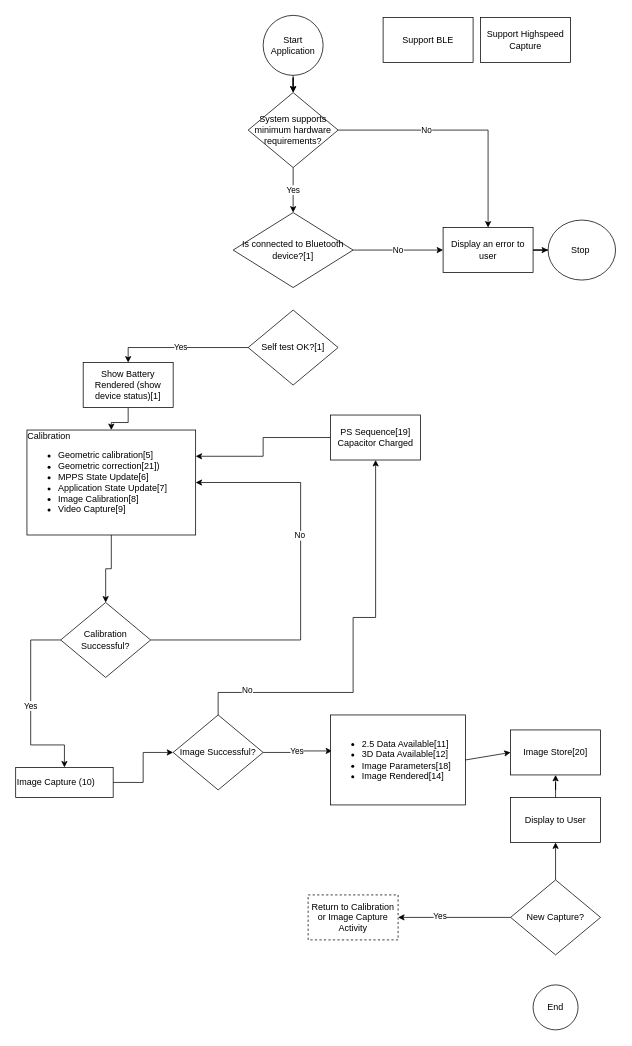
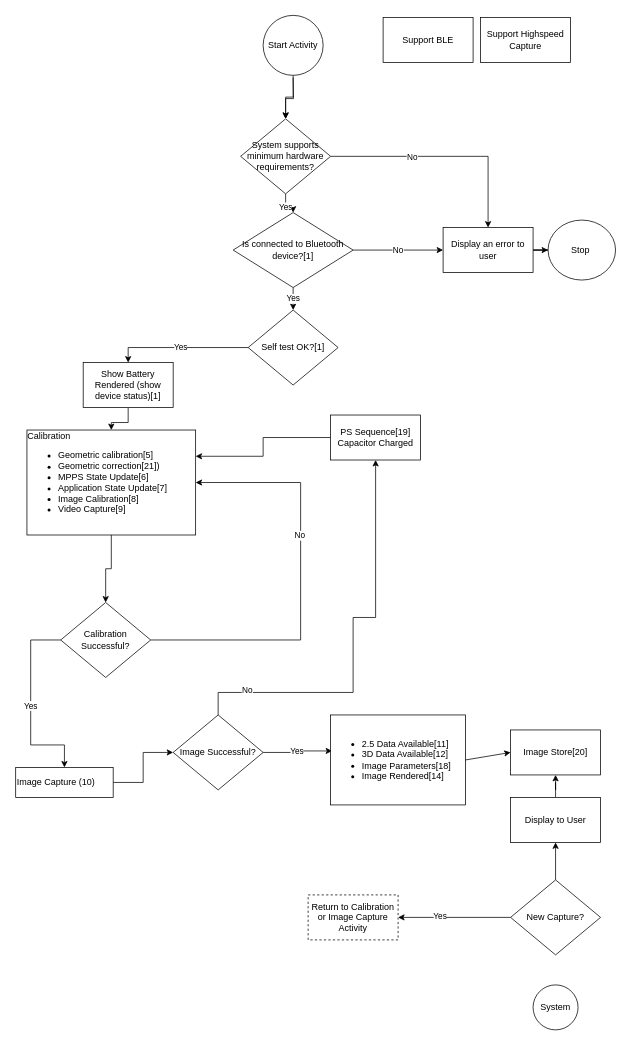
- <mxCell id="14" value="&lt;span&gt;Start Application&lt;/span&gt;" style="ellipse;whiteSpace=wrap;html=1;aspect=fixed;" vertex="1" parent="1"><mxGeometry x="350" y="20" width="80" height="80" as="geometry" /></mxCell>
+ <mxCell id="14" value="&lt;span&gt;Start Activity&lt;/span&gt;" style="ellipse;whiteSpace=wrap;html=1;aspect=fixed;" vertex="1" parent="1"><mxGeometry x="350" y="20" width="80" height="80" as="geometry" /></mxCell>
- <mxCell id="9" value="&lt;span&gt;System supports minimum hardware requirements?&lt;/span&gt;" style="rhombus;whiteSpace=wrap;html=1;" vertex="1" parent="1"><mxGeometry x="330" y="123" width="120" height="100" as="geometry" /></mxCell>
+ <mxCell id="9" value="&lt;span&gt;System supports minimum hardware requirements?&lt;/span&gt;" style="rhombus;whiteSpace=wrap;html=1;" vertex="1" parent="1"><mxGeometry x="320" y="158" width="120" height="100" as="geometry" /></mxCell>
+ <mxCell id="11" value="Yes" style="edgeStyle=orthogonalEdgeStyle;rounded=0;orthogonalLoop=1;jettySize=auto;html=1;" edge="1" parent="1" source="12" target="16"><mxGeometry relative="1" as="geometry" /></mxCell>
- <mxCell id="47" value="End" style="ellipse;whiteSpace=wrap;html=1;" vertex="1" parent="1"><mxGeometry x="710" y="1313" width="60" height="60" as="geometry" /></mxCell>
+ <mxCell id="47" value="System" style="ellipse;whiteSpace=wrap;html=1;" vertex="1" parent="1"><mxGeometry x="710" y="1313" width="60" height="60" as="geometry" /></mxCell>
